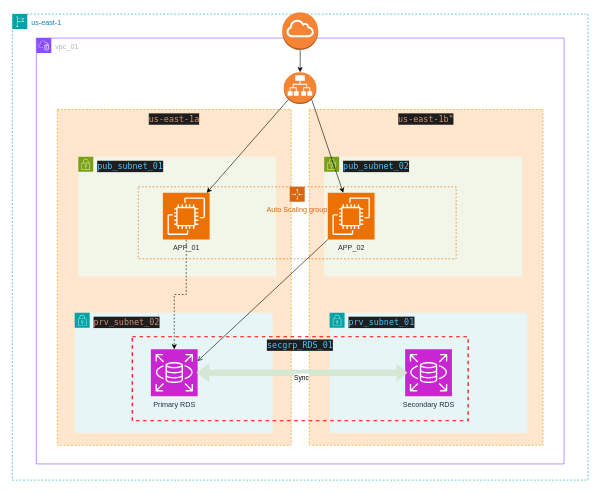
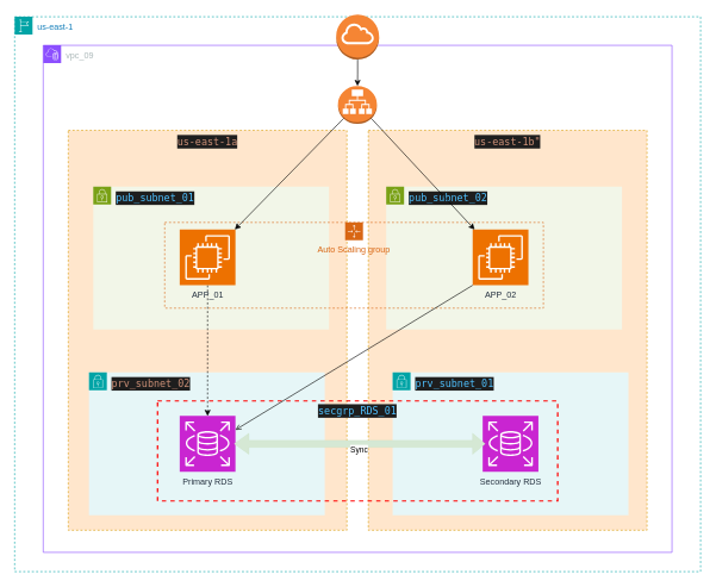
- <mxCell id="5" value="vpc_01" style="points=[[0,0],[0.25,0],[0.5,0],[0.75,0],[1,0],[1,0.25],[1,0.5],[1,0.75],[1,1],[0.75,1],[0.5,1],[0.25,1],[0,1],[0,0.75],[0,0.5],[0,0.25]];outlineConnect=0;gradientColor=none;html=1;whiteSpace=wrap;fontSize=12;fontStyle=0;container=1;pointerEvents=0;collapsible=0;recursiveResize=0;shape=mxgraph.aws4.group;grIcon=mxgraph.aws4.group_vpc2;strokeColor=#8C4FFF;fillColor=none;verticalAlign=top;align=left;spacingLeft=30;fontColor=#AAB7B8;dashed=0;" vertex="1" parent="4"><mxGeometry x="40" y="40" width="880" height="710" as="geometry" /></mxCell>
+ <mxCell id="5" value="vpc_09" style="points=[[0,0],[0.25,0],[0.5,0],[0.75,0],[1,0],[1,0.25],[1,0.5],[1,0.75],[1,1],[0.75,1],[0.5,1],[0.25,1],[0,1],[0,0.75],[0,0.5],[0,0.25]];outlineConnect=0;gradientColor=none;html=1;whiteSpace=wrap;fontSize=12;fontStyle=0;container=1;pointerEvents=0;collapsible=0;recursiveResize=0;shape=mxgraph.aws4.group;grIcon=mxgraph.aws4.group_vpc2;strokeColor=#8C4FFF;fillColor=none;verticalAlign=top;align=left;spacingLeft=30;fontColor=#AAB7B8;dashed=0;" vertex="1" parent="4"><mxGeometry x="40" y="40" width="880" height="710" as="geometry" /></mxCell>
- <mxCell id="21" value="APP_01" style="sketch=0;points=[[0,0,0],[0.25,0,0],[0.5,0,0],[0.75,0,0],[1,0,0],[0,1,0],[0.25,1,0],[0.5,1,0],[0.75,1,0],[1,1,0],[0,0.25,0],[0,0.5,0],[0,0.75,0],[1,0.25,0],[1,0.5,0],[1,0.75,0]];outlineConnect=0;fontColor=#232F3E;fillColor=#ED7100;strokeColor=#ffffff;dashed=0;verticalLabelPosition=bottom;verticalAlign=top;align=center;html=1;fontSize=12;fontStyle=0;aspect=fixed;shape=mxgraph.aws4.resourceIcon;resIcon=mxgraph.aws4.ec2;" vertex="1" parent="1"><mxGeometry x="271" y="321" width="78" height="78" as="geometry" /></mxCell>
+ <mxCell id="21" value="APP_01" style="sketch=0;points=[[0,0,0],[0.25,0,0],[0.5,0,0],[0.75,0,0],[1,0,0],[0,1,0],[0.25,1,0],[0.5,1,0],[0.75,1,0],[1,1,0],[0,0.25,0],[0,0.5,0],[0,0.75,0],[1,0.25,0],[1,0.5,0],[1,0.75,0]];outlineConnect=0;fontColor=#232F3E;fillColor=#ED7100;strokeColor=#ffffff;dashed=0;verticalLabelPosition=bottom;verticalAlign=top;align=center;html=1;fontSize=12;fontStyle=0;aspect=fixed;shape=mxgraph.aws4.resourceIcon;resIcon=mxgraph.aws4.ec2;" vertex="1" parent="1"><mxGeometry x="251" y="321" width="78" height="78" as="geometry" /></mxCell>
- <mxCell id="12" value="APP_02" style="sketch=0;points=[[0,0,0],[0.25,0,0],[0.5,0,0],[0.75,0,0],[1,0,0],[0,1,0],[0.25,1,0],[0.5,1,0],[0.75,1,0],[1,1,0],[0,0.25,0],[0,0.5,0],[0,0.75,0],[1,0.25,0],[1,0.5,0],[1,0.75,0]];outlineConnect=0;fontColor=#232F3E;fillColor=#ED7100;strokeColor=#ffffff;dashed=0;verticalLabelPosition=bottom;verticalAlign=top;align=center;html=1;fontSize=12;fontStyle=0;aspect=fixed;shape=mxgraph.aws4.resourceIcon;resIcon=mxgraph.aws4.ec2;" vertex="1" parent="5"><mxGeometry x="486" y="258" width="78" height="78" as="geometry" /></mxCell>
+ <mxCell id="12" value="APP_02" style="sketch=0;points=[[0,0,0],[0.25,0,0],[0.5,0,0],[0.75,0,0],[1,0,0],[0,1,0],[0.25,1,0],[0.5,1,0],[0.75,1,0],[1,1,0],[0,0.25,0],[0,0.5,0],[0,0.75,0],[1,0.25,0],[1,0.5,0],[1,0.75,0]];outlineConnect=0;fontColor=#232F3E;fillColor=#ED7100;strokeColor=#ffffff;dashed=0;verticalLabelPosition=bottom;verticalAlign=top;align=center;html=1;fontSize=12;fontStyle=0;aspect=fixed;shape=mxgraph.aws4.resourceIcon;resIcon=mxgraph.aws4.ec2;" vertex="1" parent="5"><mxGeometry x="601" y="258" width="78" height="78" as="geometry" /></mxCell>
